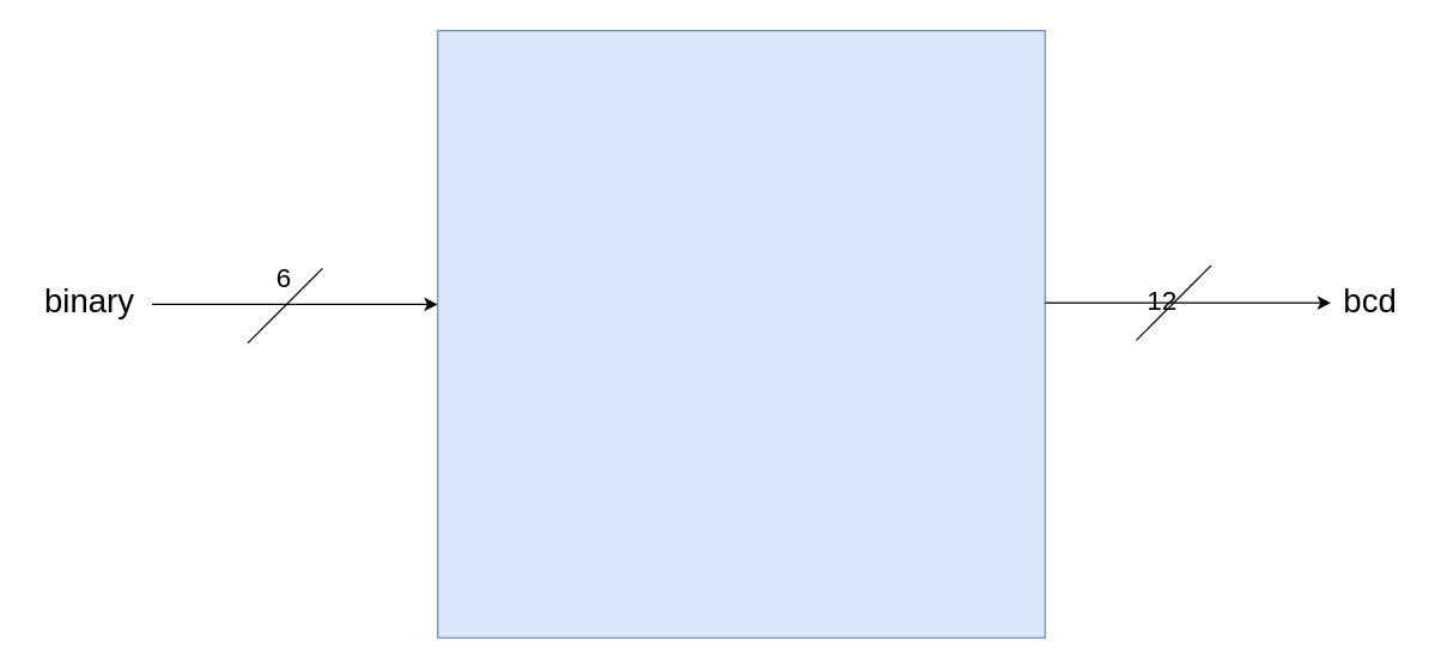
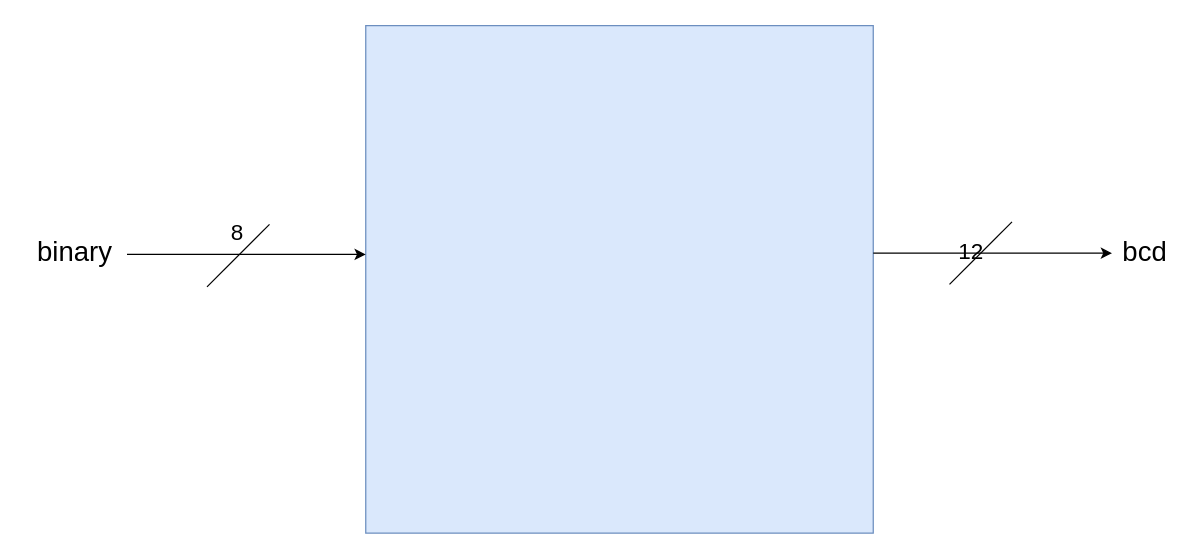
- <mxCell id="7" value="&lt;font style=&quot;font-size: 18px;&quot;&gt;6&lt;/font&gt;" style="text;html=1;align=center;verticalAlign=middle;resizable=0;points=[];autosize=1;strokeColor=none;fillColor=none;" vertex="1" parent="1"><mxGeometry x="175" y="169" width="28" height="34" as="geometry" /></mxCell>
+ <mxCell id="7" value="&lt;font style=&quot;font-size: 18px;&quot;&gt;8&lt;/font&gt;" style="text;html=1;align=center;verticalAlign=middle;resizable=0;points=[];autosize=1;strokeColor=none;fillColor=none;" vertex="1" parent="1"><mxGeometry x="175" y="169" width="28" height="34" as="geometry" /></mxCell>
